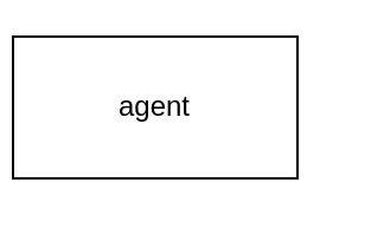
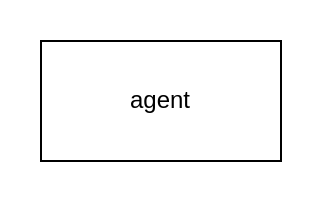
- <mxCell id="2" value="agent" style="rounded=0;whiteSpace=wrap;html=1;" vertex="1" parent="1"><mxGeometry x="5" y="15" width="120" height="60" as="geometry" /></mxCell>
+ <mxCell id="2" value="agent" style="rounded=0;whiteSpace=wrap;html=1;" vertex="1" parent="1"><mxGeometry x="20" y="20" width="120" height="60" as="geometry" /></mxCell>
